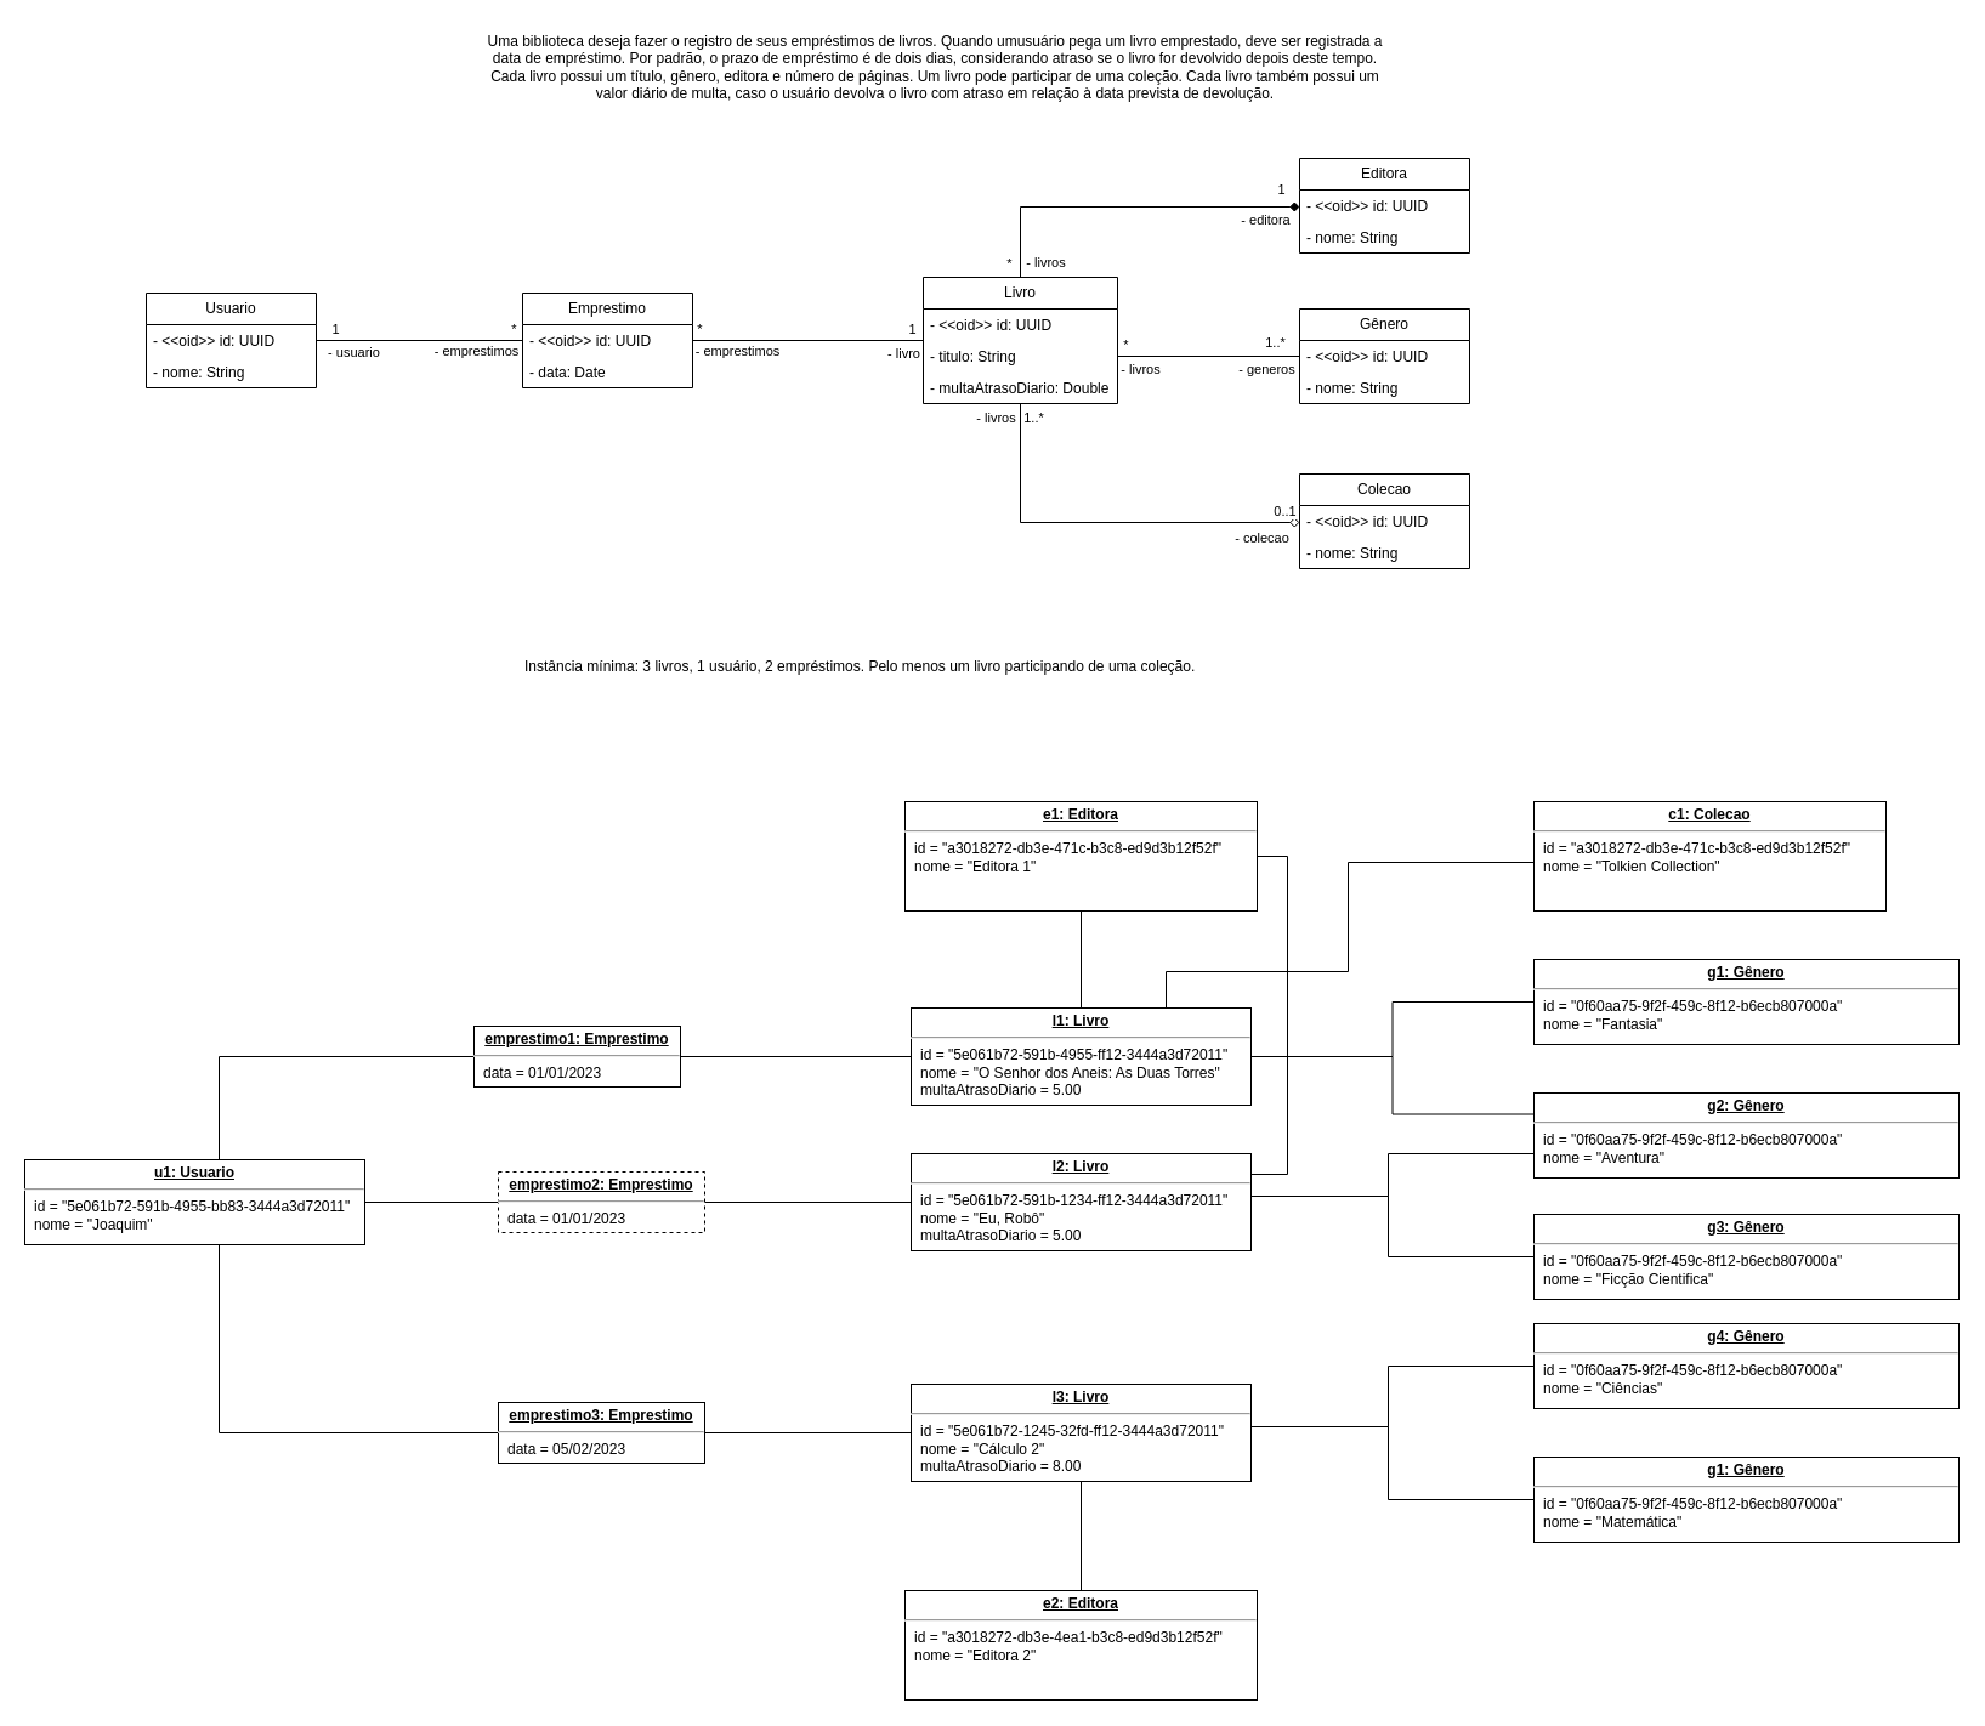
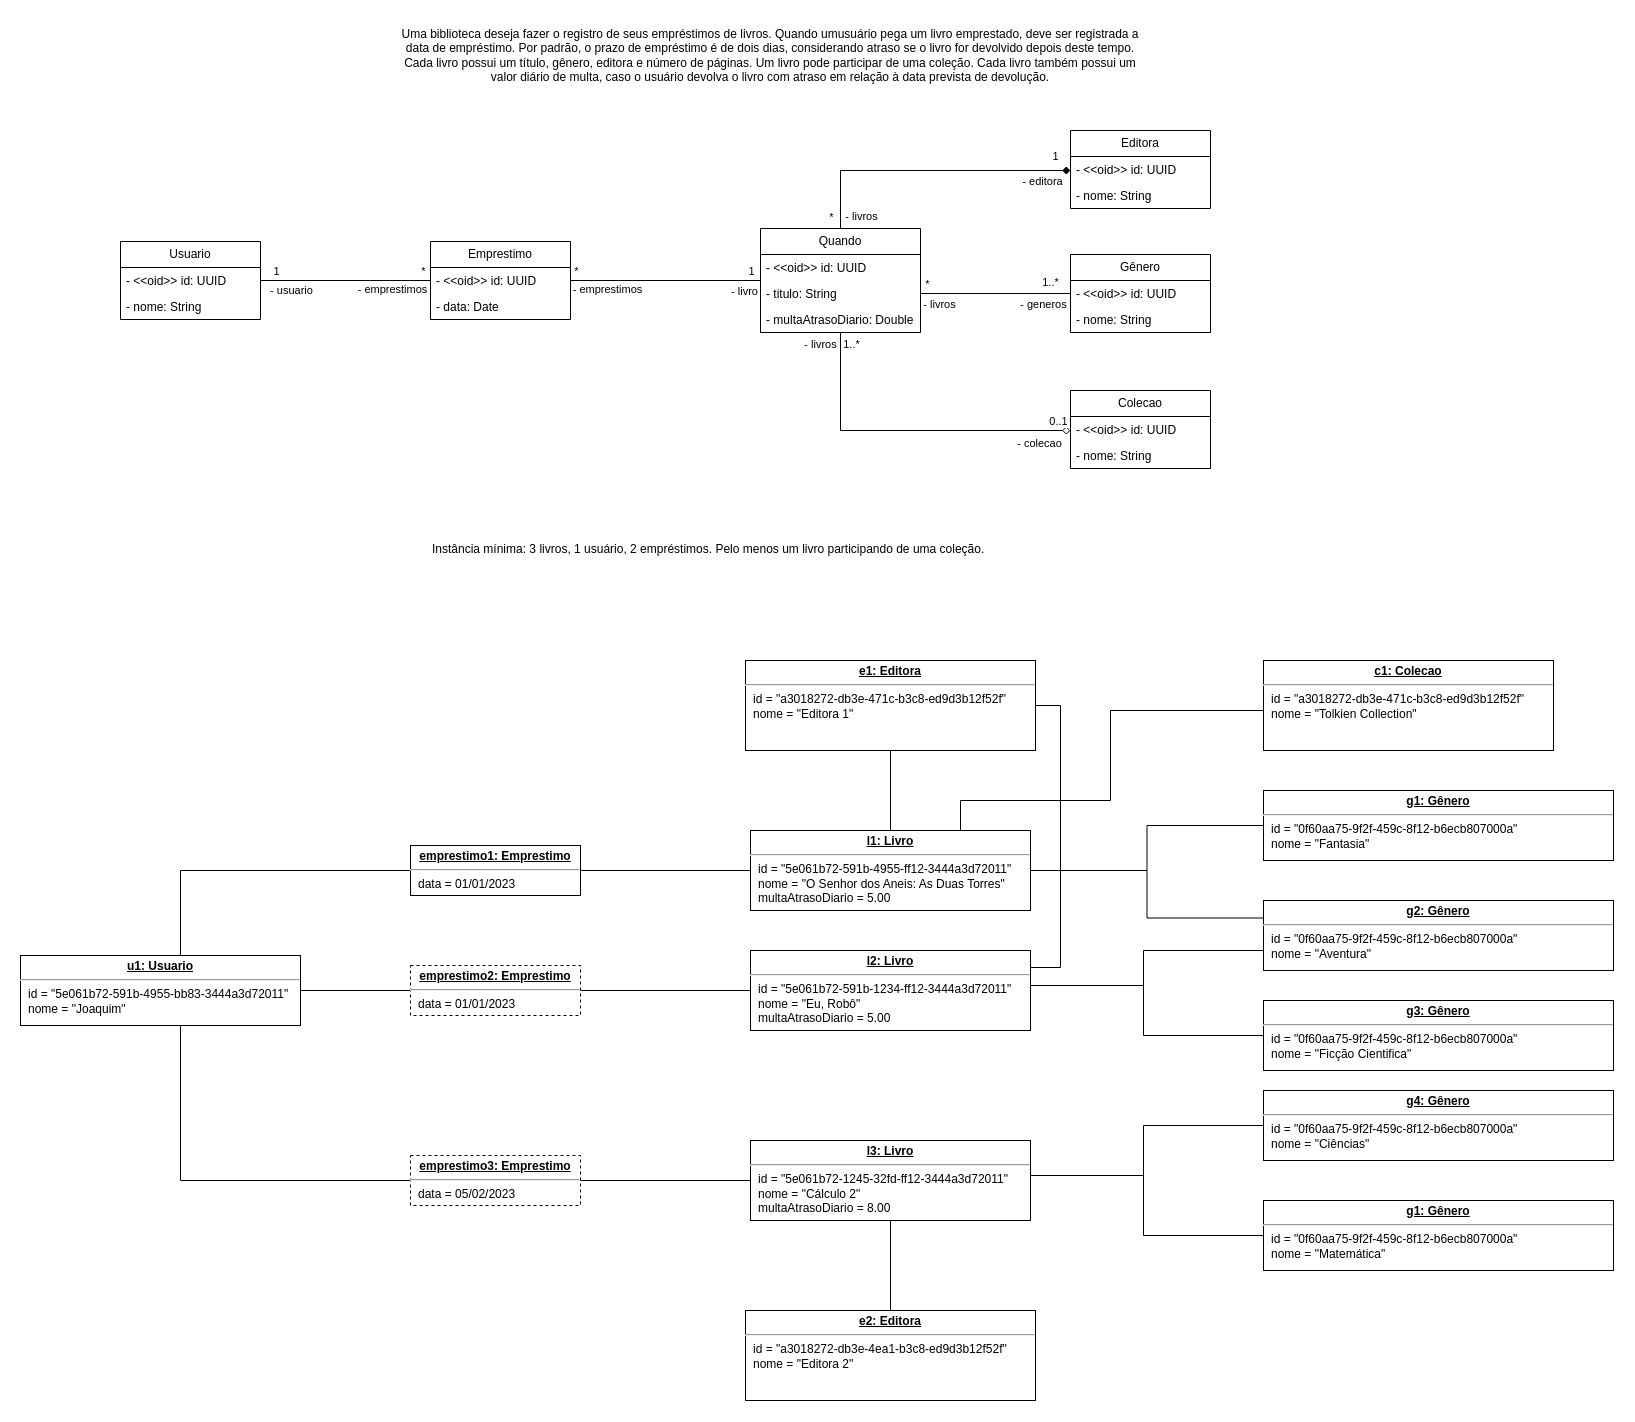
- <mxCell id="13" value="Livro" style="swimlane;fontStyle=0;childLayout=stackLayout;horizontal=1;startSize=26;fillColor=none;horizontalStack=0;resizeParent=1;resizeParentMax=0;resizeLast=0;collapsible=1;marginBottom=0;whiteSpace=wrap;html=1;" vertex="1" parent="1"><mxGeometry x="760" y="228" width="160" height="104" as="geometry" /></mxCell>
+ <mxCell id="13" value="Quando" style="swimlane;fontStyle=0;childLayout=stackLayout;horizontal=1;startSize=26;fillColor=none;horizontalStack=0;resizeParent=1;resizeParentMax=0;resizeLast=0;collapsible=1;marginBottom=0;whiteSpace=wrap;html=1;" vertex="1" parent="1"><mxGeometry x="760" y="228" width="160" height="104" as="geometry" /></mxCell>
- <mxCell id="66" value="&lt;p style=&quot;margin:0px;margin-top:4px;text-align:center;text-decoration:underline;&quot;&gt;&lt;b&gt;emprestimo1: Emprestimo&lt;/b&gt;&lt;/p&gt;&lt;hr&gt;&lt;p style=&quot;margin:0px;margin-left:8px;&quot;&gt;data = 01/01/2023&lt;br&gt;&lt;br&gt;&lt;/p&gt;" style="verticalAlign=top;align=left;overflow=fill;fontSize=12;fontFamily=Helvetica;html=1;whiteSpace=wrap;" vertex="1" parent="1"><mxGeometry x="390" y="845" width="170" height="50" as="geometry" /></mxCell>
+ <mxCell id="66" value="&lt;p style=&quot;margin:0px;margin-top:4px;text-align:center;text-decoration:underline;&quot;&gt;&lt;b&gt;emprestimo1: Emprestimo&lt;/b&gt;&lt;/p&gt;&lt;hr&gt;&lt;p style=&quot;margin:0px;margin-left:8px;&quot;&gt;data = 01/01/2023&lt;br&gt;&lt;br&gt;&lt;/p&gt;" style="verticalAlign=top;align=left;overflow=fill;fontSize=12;fontFamily=Helvetica;html=1;whiteSpace=wrap;" vertex="1" parent="1"><mxGeometry x="410" y="845" width="170" height="50" as="geometry" /></mxCell>
- <mxCell id="68" value="&lt;p style=&quot;margin:0px;margin-top:4px;text-align:center;text-decoration:underline;&quot;&gt;&lt;b&gt;emprestimo3: Emprestimo&lt;/b&gt;&lt;/p&gt;&lt;hr&gt;&lt;p style=&quot;margin:0px;margin-left:8px;&quot;&gt;data = 05/02/2023&lt;br&gt;&lt;br&gt;&lt;/p&gt;" style="verticalAlign=top;align=left;overflow=fill;fontSize=12;fontFamily=Helvetica;html=1;whiteSpace=wrap;" vertex="1" parent="1"><mxGeometry x="410" y="1155" width="170" height="50" as="geometry" /></mxCell>
+ <mxCell id="68" value="&lt;p style=&quot;margin:0px;margin-top:4px;text-align:center;text-decoration:underline;&quot;&gt;&lt;b&gt;emprestimo3: Emprestimo&lt;/b&gt;&lt;/p&gt;&lt;hr&gt;&lt;p style=&quot;margin:0px;margin-left:8px;&quot;&gt;data = 05/02/2023&lt;br&gt;&lt;br&gt;&lt;/p&gt;" style="verticalAlign=top;align=left;overflow=fill;fontSize=12;fontFamily=Helvetica;html=1;whiteSpace=wrap;dashed=1;" vertex="1" parent="1"><mxGeometry x="410" y="1155" width="170" height="50" as="geometry" /></mxCell>
